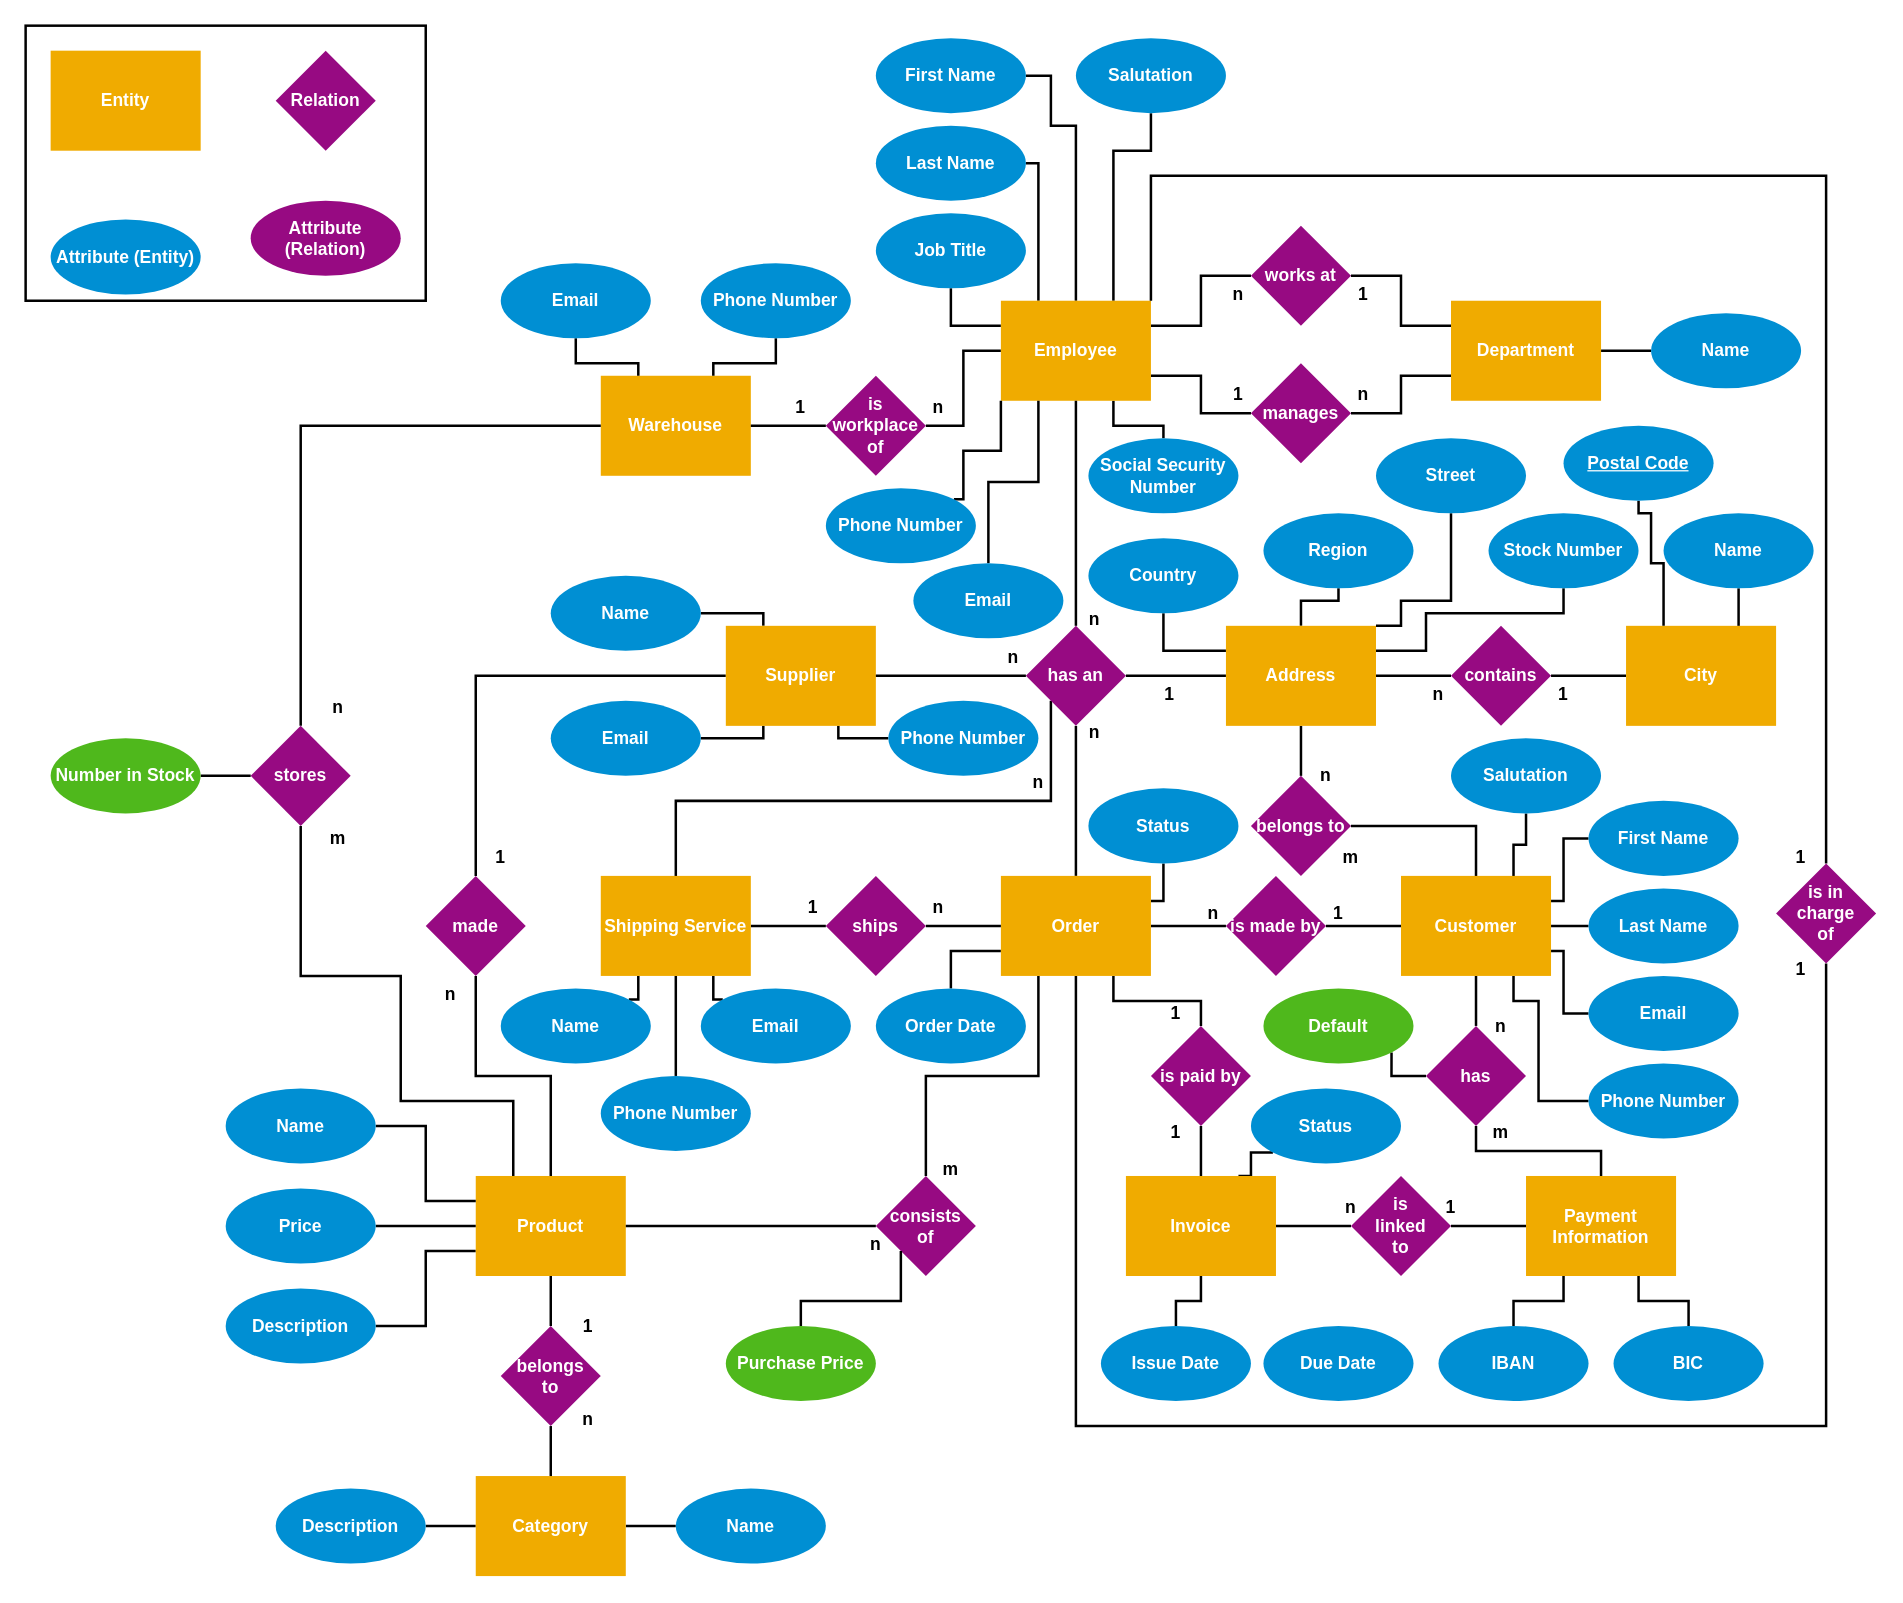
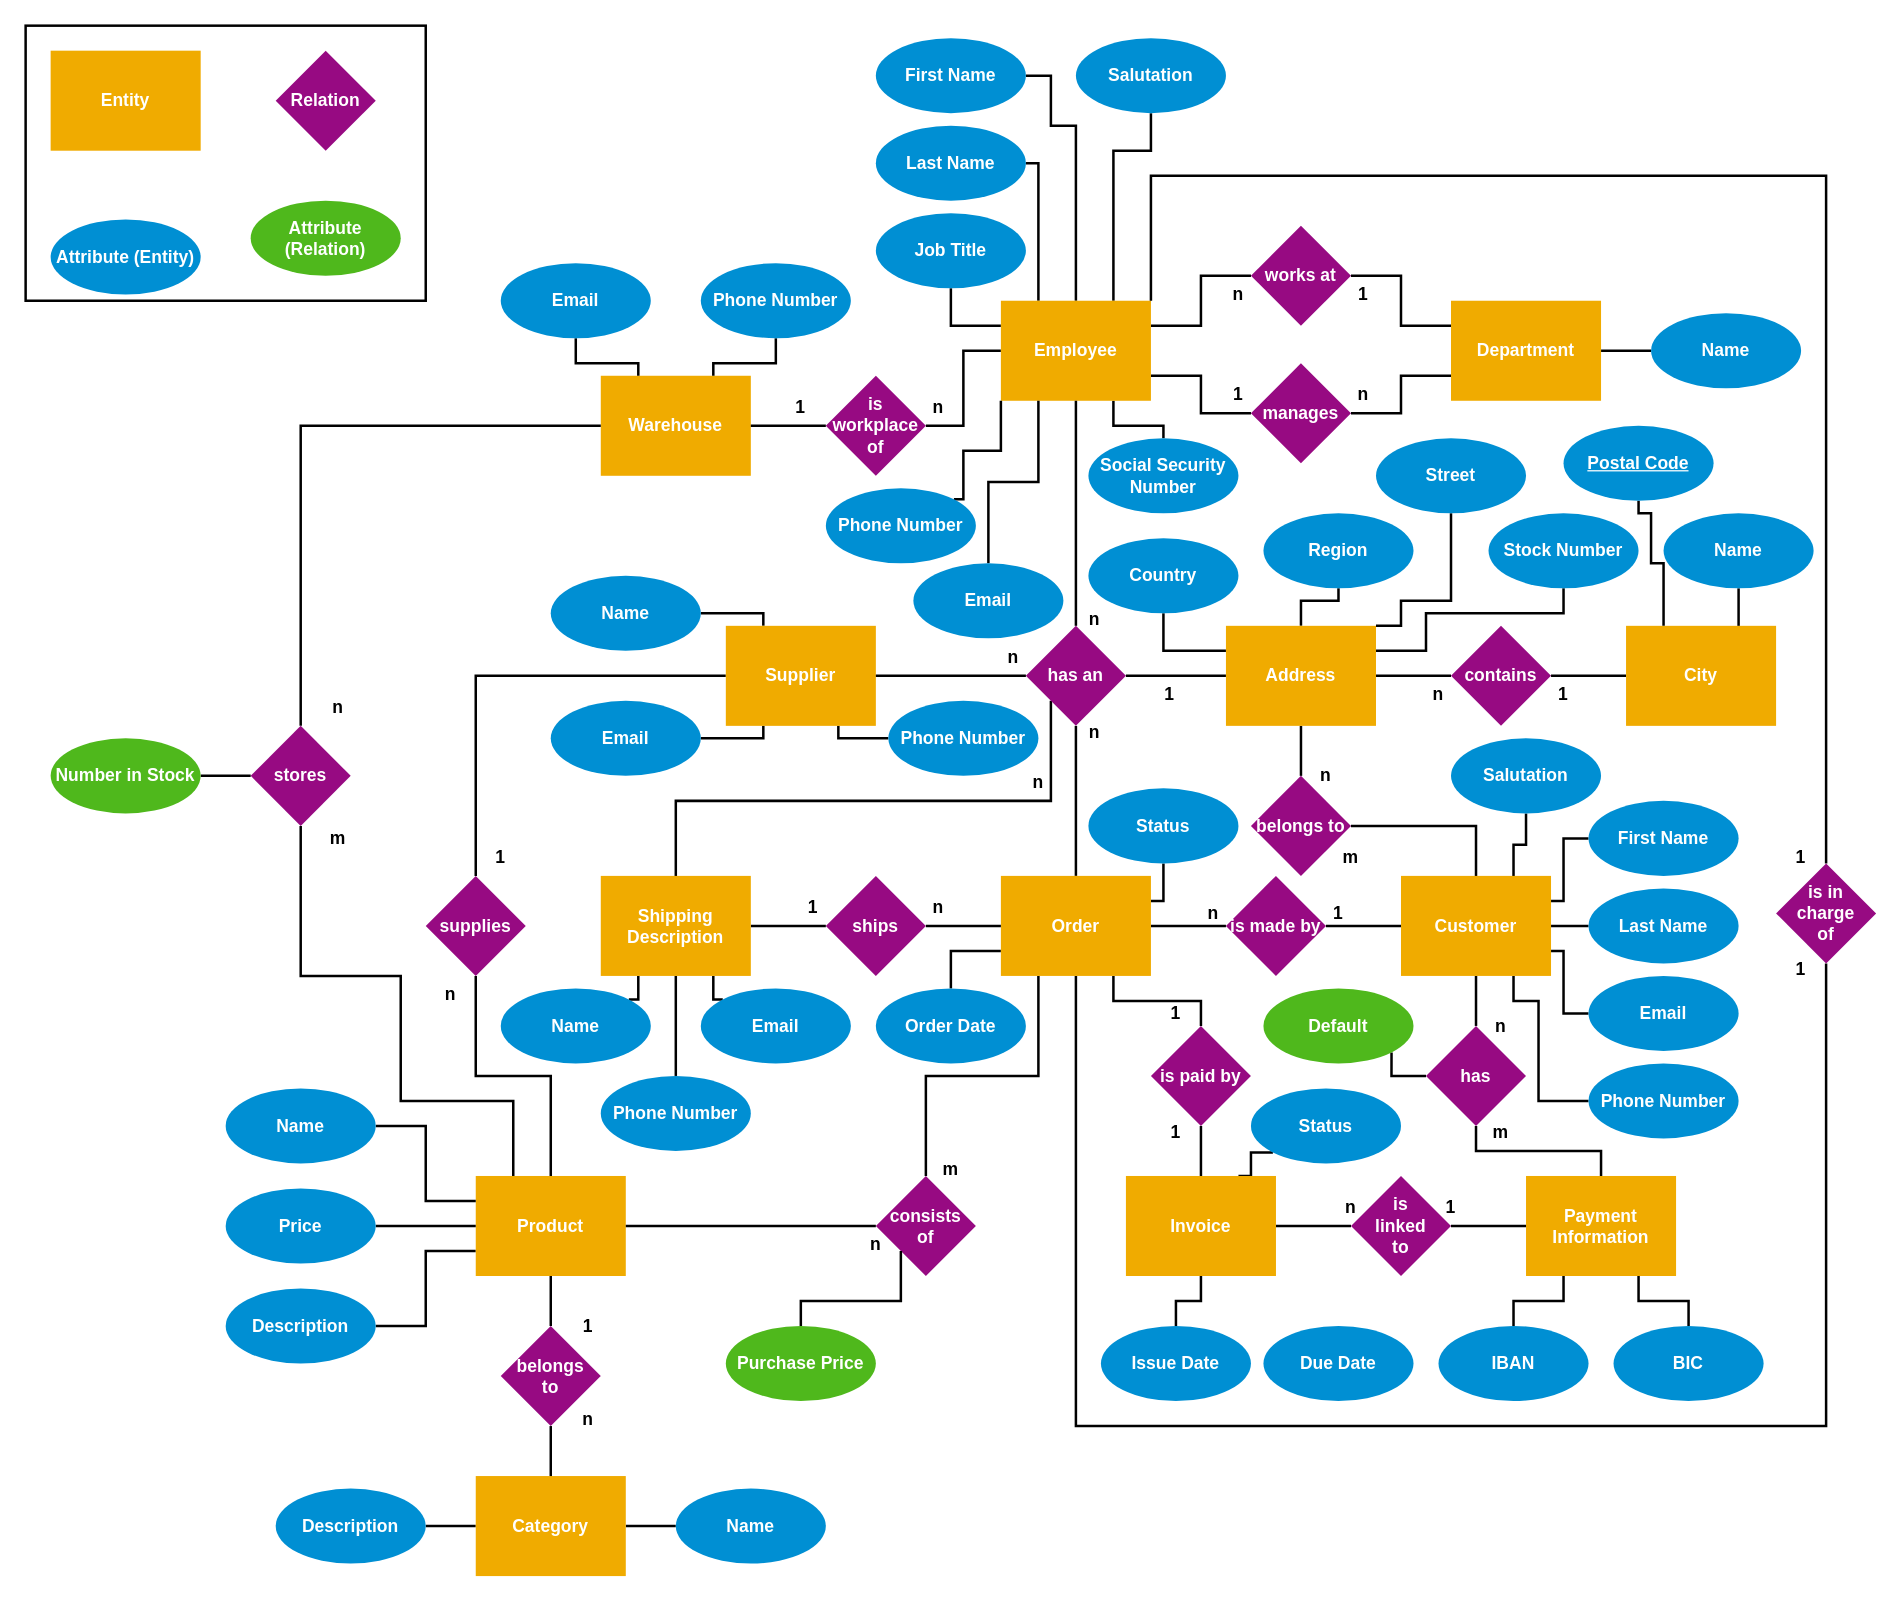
- <mxCell id="152" value="Attribute (Relation)" style="ellipse;whiteSpace=wrap;html=1;rounded=0;fontColor=#FFFFFF;fillColor=#970a82;strokeColor=none;fontStyle=1;fontSize=14;" parent="1" vertex="1"><mxGeometry x="200" y="160" width="120" height="60" as="geometry" /></mxCell>
+ <mxCell id="152" value="Attribute (Relation)" style="ellipse;whiteSpace=wrap;html=1;rounded=0;fontColor=#FFFFFF;fillColor=#4FB81C;strokeColor=none;fontStyle=1;fontSize=14;" parent="1" vertex="1"><mxGeometry x="200" y="160" width="120" height="60" as="geometry" /></mxCell>
- <mxCell id="94" value="made" style="rhombus;whiteSpace=wrap;html=1;rounded=0;fontColor=#FFFFFF;fillColor=#970A82;strokeColor=none;fontStyle=1;fontSize=14;" parent="1" vertex="1"><mxGeometry x="340" y="700" width="80" height="80" as="geometry" /></mxCell>
+ <mxCell id="94" value="supplies" style="rhombus;whiteSpace=wrap;html=1;rounded=0;fontColor=#FFFFFF;fillColor=#970A82;strokeColor=none;fontStyle=1;fontSize=14;" parent="1" vertex="1"><mxGeometry x="340" y="700" width="80" height="80" as="geometry" /></mxCell>
- <mxCell id="39" value="&lt;font color=&quot;#ffffff&quot; style=&quot;font-size: 14px;&quot;&gt;Shipping Service&lt;/font&gt;" style="rounded=0;whiteSpace=wrap;html=1;fillColor=#F0AB00;strokeColor=none;fontStyle=1;fontSize=14;" parent="1" vertex="1"><mxGeometry x="480" y="700" width="120" height="80" as="geometry" /></mxCell>
+ <mxCell id="39" value="&lt;font color=&quot;#ffffff&quot; style=&quot;font-size: 14px;&quot;&gt;Shipping Description&lt;/font&gt;" style="rounded=0;whiteSpace=wrap;html=1;fillColor=#F0AB00;strokeColor=none;fontStyle=1;fontSize=14;" parent="1" vertex="1"><mxGeometry x="480" y="700" width="120" height="80" as="geometry" /></mxCell>
